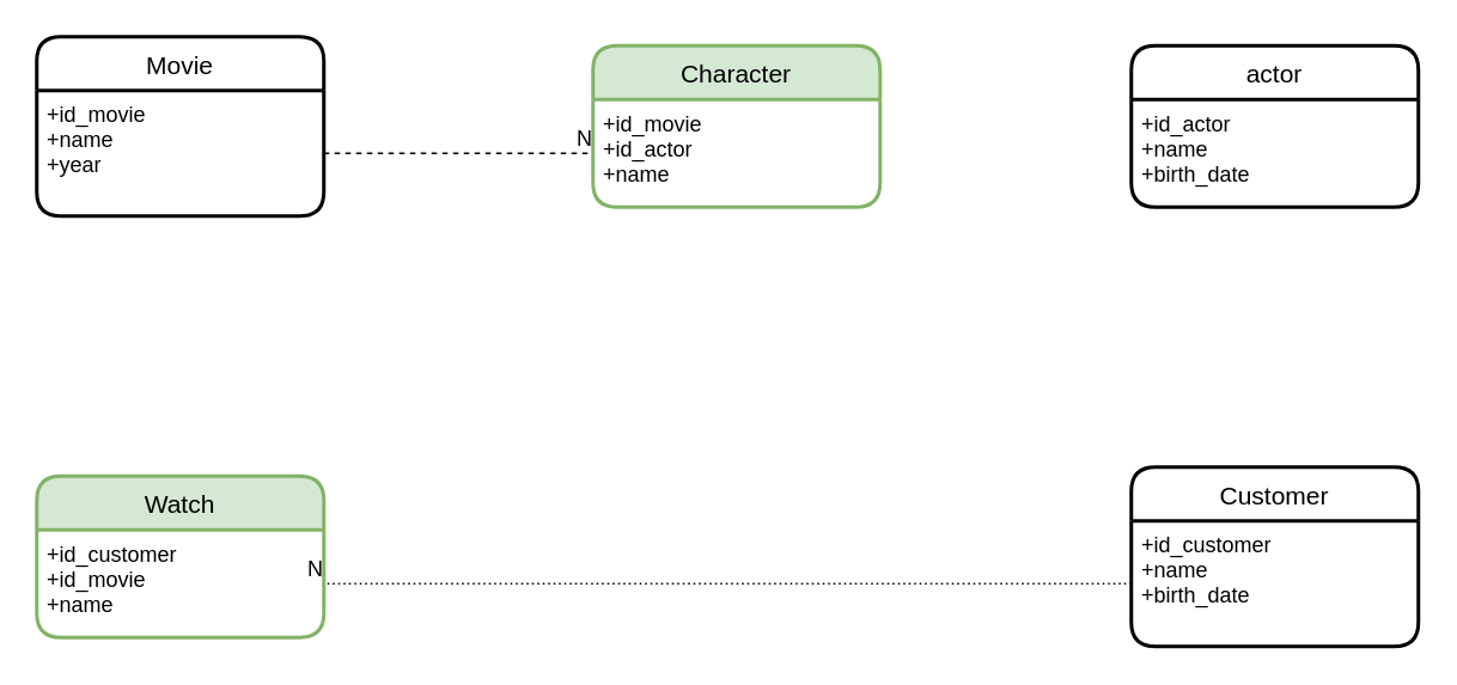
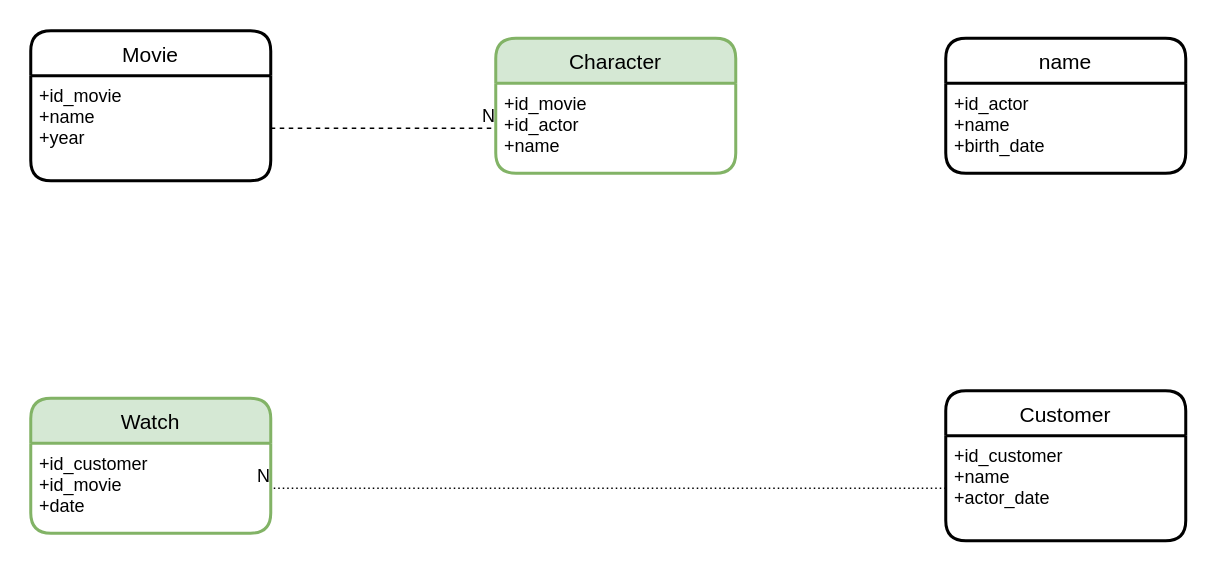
- <mxCell id="6" value="actor" style="swimlane;childLayout=stackLayout;horizontal=1;startSize=30;horizontalStack=0;rounded=1;fontSize=14;fontStyle=0;strokeWidth=2;resizeParent=0;resizeLast=1;shadow=0;dashed=0;align=center;" parent="1" vertex="1"><mxGeometry x="630" y="25" width="160" height="90" as="geometry" /></mxCell>
+ <mxCell id="6" value="name" style="swimlane;childLayout=stackLayout;horizontal=1;startSize=30;horizontalStack=0;rounded=1;fontSize=14;fontStyle=0;strokeWidth=2;resizeParent=0;resizeLast=1;shadow=0;dashed=0;align=center;" parent="1" vertex="1"><mxGeometry x="630" y="25" width="160" height="90" as="geometry" /></mxCell>
- <mxCell id="9" value="+id_customer&#10;+name&#10;+birth_date" style="align=left;strokeColor=none;fillColor=none;spacingLeft=4;fontSize=12;verticalAlign=top;resizable=0;rotatable=0;part=1;" parent="8" vertex="1"><mxGeometry y="30" width="160" height="70" as="geometry" /></mxCell>
+ <mxCell id="9" value="+id_customer&#10;+name&#10;+actor_date" style="align=left;strokeColor=none;fillColor=none;spacingLeft=4;fontSize=12;verticalAlign=top;resizable=0;rotatable=0;part=1;" parent="8" vertex="1"><mxGeometry y="30" width="160" height="70" as="geometry" /></mxCell>
- <mxCell id="11" value="+id_customer&#10;+id_movie&#10;+name" style="align=left;strokeColor=none;fillColor=none;spacingLeft=4;fontSize=12;verticalAlign=top;resizable=0;rotatable=0;part=1;" parent="10" vertex="1"><mxGeometry y="30" width="160" height="60" as="geometry" /></mxCell>
+ <mxCell id="11" value="+id_customer&#10;+id_movie&#10;+date" style="align=left;strokeColor=none;fillColor=none;spacingLeft=4;fontSize=12;verticalAlign=top;resizable=0;rotatable=0;part=1;" parent="10" vertex="1"><mxGeometry y="30" width="160" height="60" as="geometry" /></mxCell>
